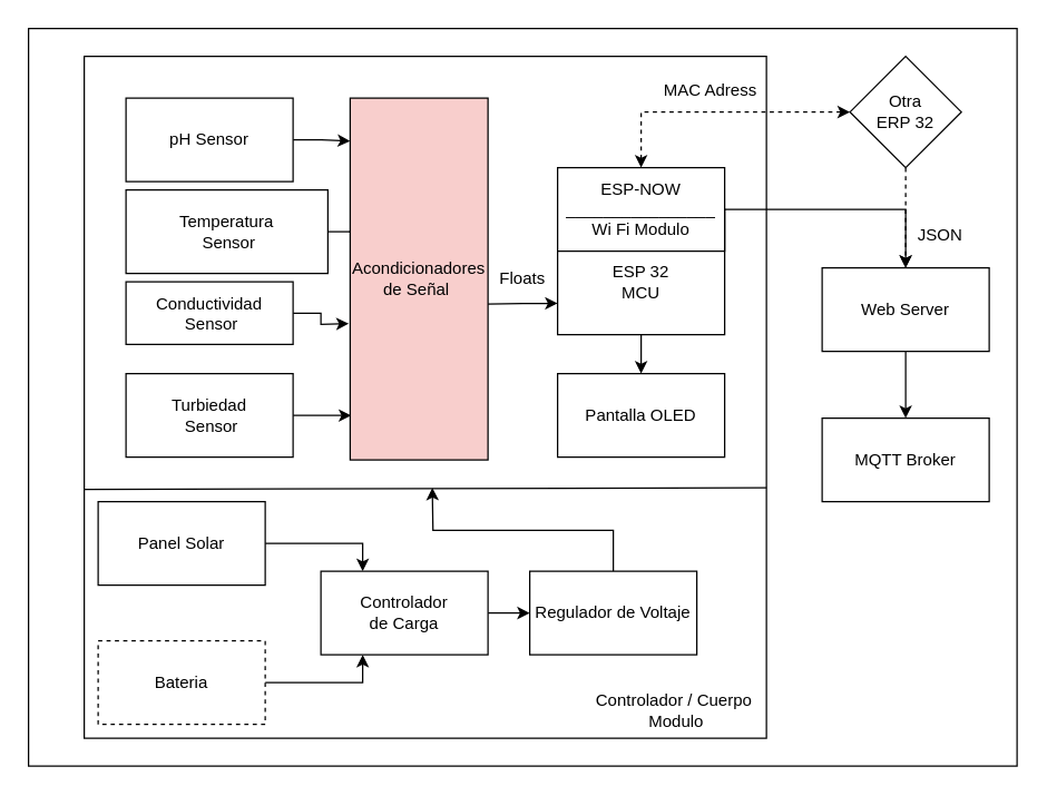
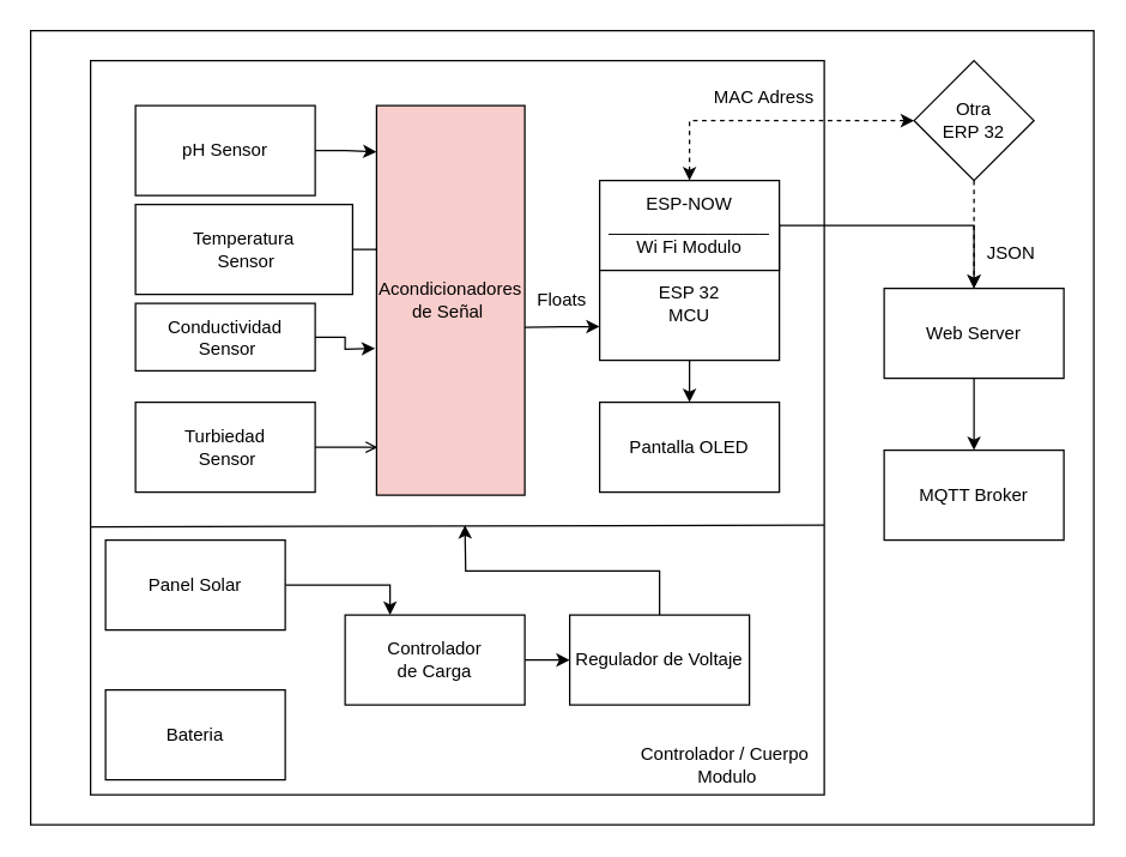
- <mxCell id="14" style="edgeStyle=orthogonalEdgeStyle;rounded=0;orthogonalLoop=1;jettySize=auto;html=1;exitX=1;exitY=0.5;exitDx=0;exitDy=0;entryX=0.008;entryY=0.877;entryDx=0;entryDy=0;entryPerimeter=0;" edge="1" parent="1" source="15" target="16"><mxGeometry relative="1" as="geometry" /></mxCell>
+ <mxCell id="14" style="edgeStyle=orthogonalEdgeStyle;rounded=0;orthogonalLoop=1;jettySize=auto;html=1;exitX=1;exitY=0.5;exitDx=0;exitDy=0;entryX=0.008;entryY=0.877;entryDx=0;entryDy=0;entryPerimeter=0;endArrow=open;" edge="1" parent="1" source="15" target="16"><mxGeometry relative="1" as="geometry" /></mxCell>
- <mxCell id="25" value="Bateria" style="rounded=0;whiteSpace=wrap;html=1;dashed=1;" vertex="1" parent="1"><mxGeometry x="70" y="460" width="120" height="60" as="geometry" /></mxCell>
+ <mxCell id="25" value="Bateria" style="rounded=0;whiteSpace=wrap;html=1;" vertex="1" parent="1"><mxGeometry x="70" y="460" width="120" height="60" as="geometry" /></mxCell>
- <mxCell id="24" style="edgeStyle=orthogonalEdgeStyle;rounded=0;orthogonalLoop=1;jettySize=auto;html=1;exitX=1;exitY=0.5;exitDx=0;exitDy=0;entryX=0.25;entryY=1;entryDx=0;entryDy=0;" edge="1" parent="1" source="25" target="27"><mxGeometry relative="1" as="geometry" /></mxCell>
